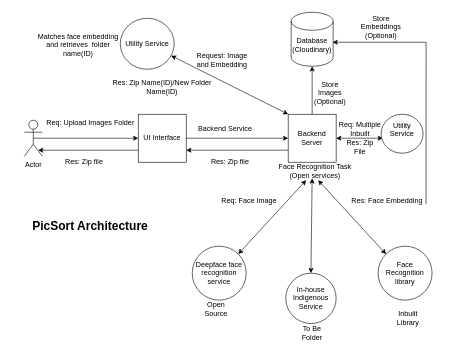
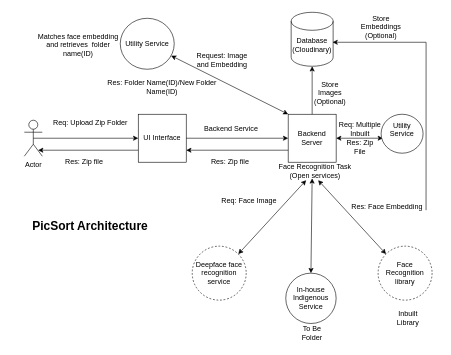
- <mxCell id="38" value="Res: Zip Name(ID)/New Folder Name(ID)" style="text;strokeColor=none;align=center;fillColor=none;html=1;verticalAlign=middle;whiteSpace=wrap;rounded=0;" vertex="1" parent="1"><mxGeometry x="170" y="130" width="200" height="30" as="geometry" /></mxCell>
+ <mxCell id="38" value="Res: Folder Name(ID)/New Folder Name(ID)" style="text;strokeColor=none;align=center;fillColor=none;html=1;verticalAlign=middle;whiteSpace=wrap;rounded=0;" vertex="1" parent="1"><mxGeometry x="170" y="130" width="200" height="30" as="geometry" /></mxCell>
- <mxCell id="7" value="Req: Upload Images Folder" style="text;html=1;align=center;verticalAlign=middle;resizable=0;points=[];autosize=1;strokeColor=none;fillColor=none;" vertex="1" parent="1"><mxGeometry x="65" y="190" width="170" height="30" as="geometry" /></mxCell>
+ <mxCell id="7" value="Req: Upload Zip Folder" style="text;html=1;align=center;verticalAlign=middle;resizable=0;points=[];autosize=1;strokeColor=none;fillColor=none;" vertex="1" parent="1"><mxGeometry x="65" y="190" width="170" height="30" as="geometry" /></mxCell>
- <mxCell id="9" value="Backend Service" style="text;strokeColor=none;align=center;fillColor=none;html=1;verticalAlign=middle;whiteSpace=wrap;rounded=0;" vertex="1" parent="1"><mxGeometry x="320" y="200" width="110" height="30" as="geometry" /></mxCell>
+ <mxCell id="9" value="Backend Service" style="text;strokeColor=none;align=center;fillColor=none;html=1;verticalAlign=middle;whiteSpace=wrap;rounded=0;" vertex="1" parent="1"><mxGeometry x="330" y="200" width="110" height="30" as="geometry" /></mxCell>
- <mxCell id="31" value="Res: Face Embedding" style="text;strokeColor=none;align=center;fillColor=none;html=1;verticalAlign=middle;whiteSpace=wrap;rounded=0;" vertex="1" parent="1"><mxGeometry x="560" y="320" width="170" height="30" as="geometry" /></mxCell>
+ <mxCell id="31" value="Res: Face Embedding" style="text;strokeColor=none;align=center;fillColor=none;html=1;verticalAlign=middle;whiteSpace=wrap;rounded=0;" vertex="1" parent="1"><mxGeometry x="560" y="330" width="170" height="30" as="geometry" /></mxCell>
- <mxCell id="20" value="Deepface face recognition service" style="ellipse;whiteSpace=wrap;html=1;aspect=fixed;" vertex="1" parent="1"><mxGeometry x="320" y="410" width="90" height="90" as="geometry" /></mxCell>
+ <mxCell id="20" value="Deepface face recognition service" style="ellipse;whiteSpace=wrap;html=1;aspect=fixed;dashed=1;" vertex="1" parent="1"><mxGeometry x="320" y="410" width="90" height="90" as="geometry" /></mxCell>
- <mxCell id="22" value="Face Recognition library" style="ellipse;whiteSpace=wrap;html=1;aspect=fixed;" vertex="1" parent="1"><mxGeometry x="630" y="410" width="90" height="90" as="geometry" /></mxCell>
+ <mxCell id="22" value="Face Recognition library" style="ellipse;whiteSpace=wrap;html=1;aspect=fixed;dashed=1;" vertex="1" parent="1"><mxGeometry x="630" y="410" width="90" height="90" as="geometry" /></mxCell>
- <mxCell id="25" value="Open Source" style="text;strokeColor=none;align=center;fillColor=none;html=1;verticalAlign=middle;whiteSpace=wrap;rounded=0;" vertex="1" parent="1"><mxGeometry x="330" y="500" width="60" height="30" as="geometry" /></mxCell>
